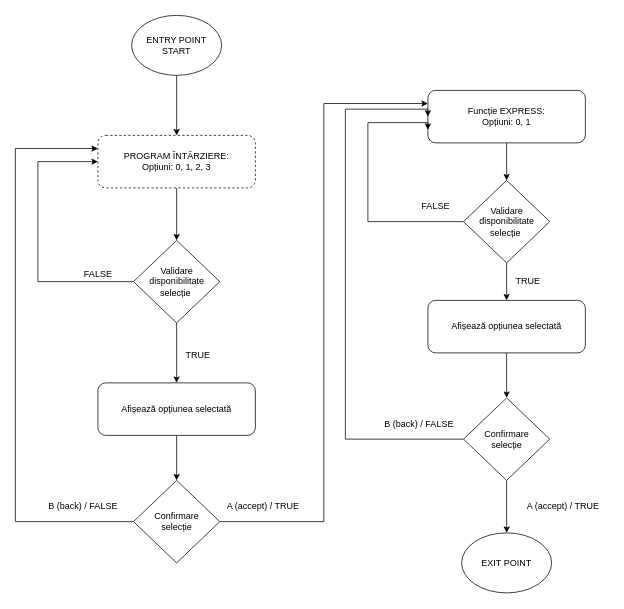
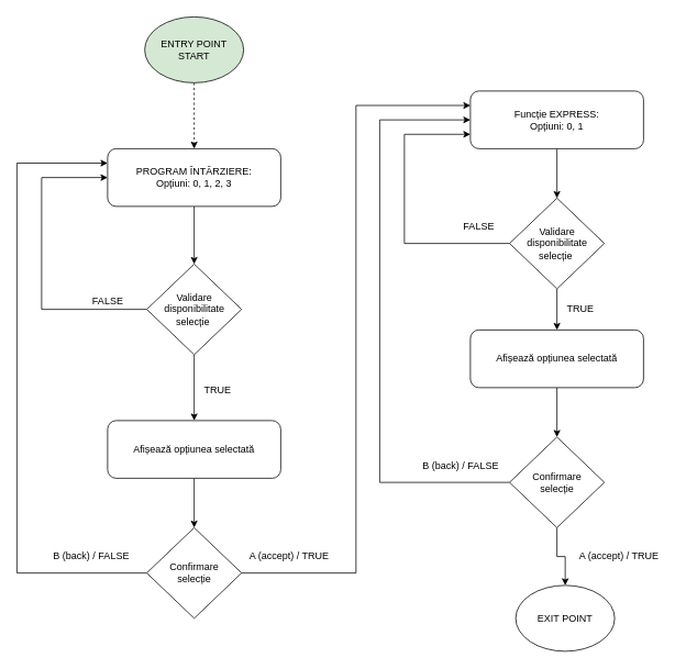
- <mxCell id="8" value="ENTRY POINT&lt;br&gt;START" style="ellipse;whiteSpace=wrap;html=1;" vertex="1" parent="1"><mxGeometry x="175" y="20" width="120" height="80" as="geometry" /></mxCell>
+ <mxCell id="8" value="ENTRY POINT&lt;br&gt;START" style="ellipse;whiteSpace=wrap;html=1;fillColor=#d5e8d4;" vertex="1" parent="1"><mxGeometry x="175" y="20" width="120" height="80" as="geometry" /></mxCell>
- <mxCell id="7" style="edgeStyle=orthogonalEdgeStyle;rounded=0;orthogonalLoop=1;jettySize=auto;html=1;exitX=0.5;exitY=1;exitDx=0;exitDy=0;entryX=0.5;entryY=0;entryDx=0;entryDy=0;" edge="1" parent="1" source="8" target="3"><mxGeometry relative="1" as="geometry" /></mxCell>
+ <mxCell id="7" style="edgeStyle=orthogonalEdgeStyle;rounded=0;orthogonalLoop=1;jettySize=auto;html=1;exitX=0.5;exitY=1;exitDx=0;exitDy=0;entryX=0.5;entryY=0;entryDx=0;entryDy=0;dashed=1;" edge="1" parent="1" source="8" target="3"><mxGeometry relative="1" as="geometry" /></mxCell>
- <mxCell id="17" value="Funcție EXPRESS:&lt;br&gt;Opțiuni: 0, 1" style="rounded=1;whiteSpace=wrap;html=1;" vertex="1" parent="1"><mxGeometry x="570" y="120" width="210" height="70" as="geometry" /></mxCell>
+ <mxCell id="17" value="Funcție EXPRESS:&lt;br&gt;Opțiuni: 0, 1" style="rounded=1;whiteSpace=wrap;html=1;" vertex="1" parent="1"><mxGeometry x="570" y="110" width="210" height="70" as="geometry" /></mxCell>
- <mxCell id="3" value="PROGRAM ÎNTÂRZIERE:&lt;br&gt;Opțiuni: 0, 1, 2, 3" style="rounded=1;whiteSpace=wrap;html=1;dashed=1;" vertex="1" parent="1"><mxGeometry x="130" y="180" width="210" height="70" as="geometry" /></mxCell>
+ <mxCell id="3" value="PROGRAM ÎNTÂRZIERE:&lt;br&gt;Opțiuni: 0, 1, 2, 3" style="rounded=1;whiteSpace=wrap;html=1;" vertex="1" parent="1"><mxGeometry x="130" y="180" width="210" height="70" as="geometry" /></mxCell>
- <mxCell id="31" value="EXIT POINT" style="ellipse;whiteSpace=wrap;html=1;" vertex="1" parent="1"><mxGeometry x="615" y="710" width="120" height="80" as="geometry" /></mxCell>
+ <mxCell id="31" value="EXIT POINT" style="ellipse;whiteSpace=wrap;html=1;" vertex="1" parent="1"><mxGeometry x="625" y="710" width="120" height="80" as="geometry" /></mxCell>
